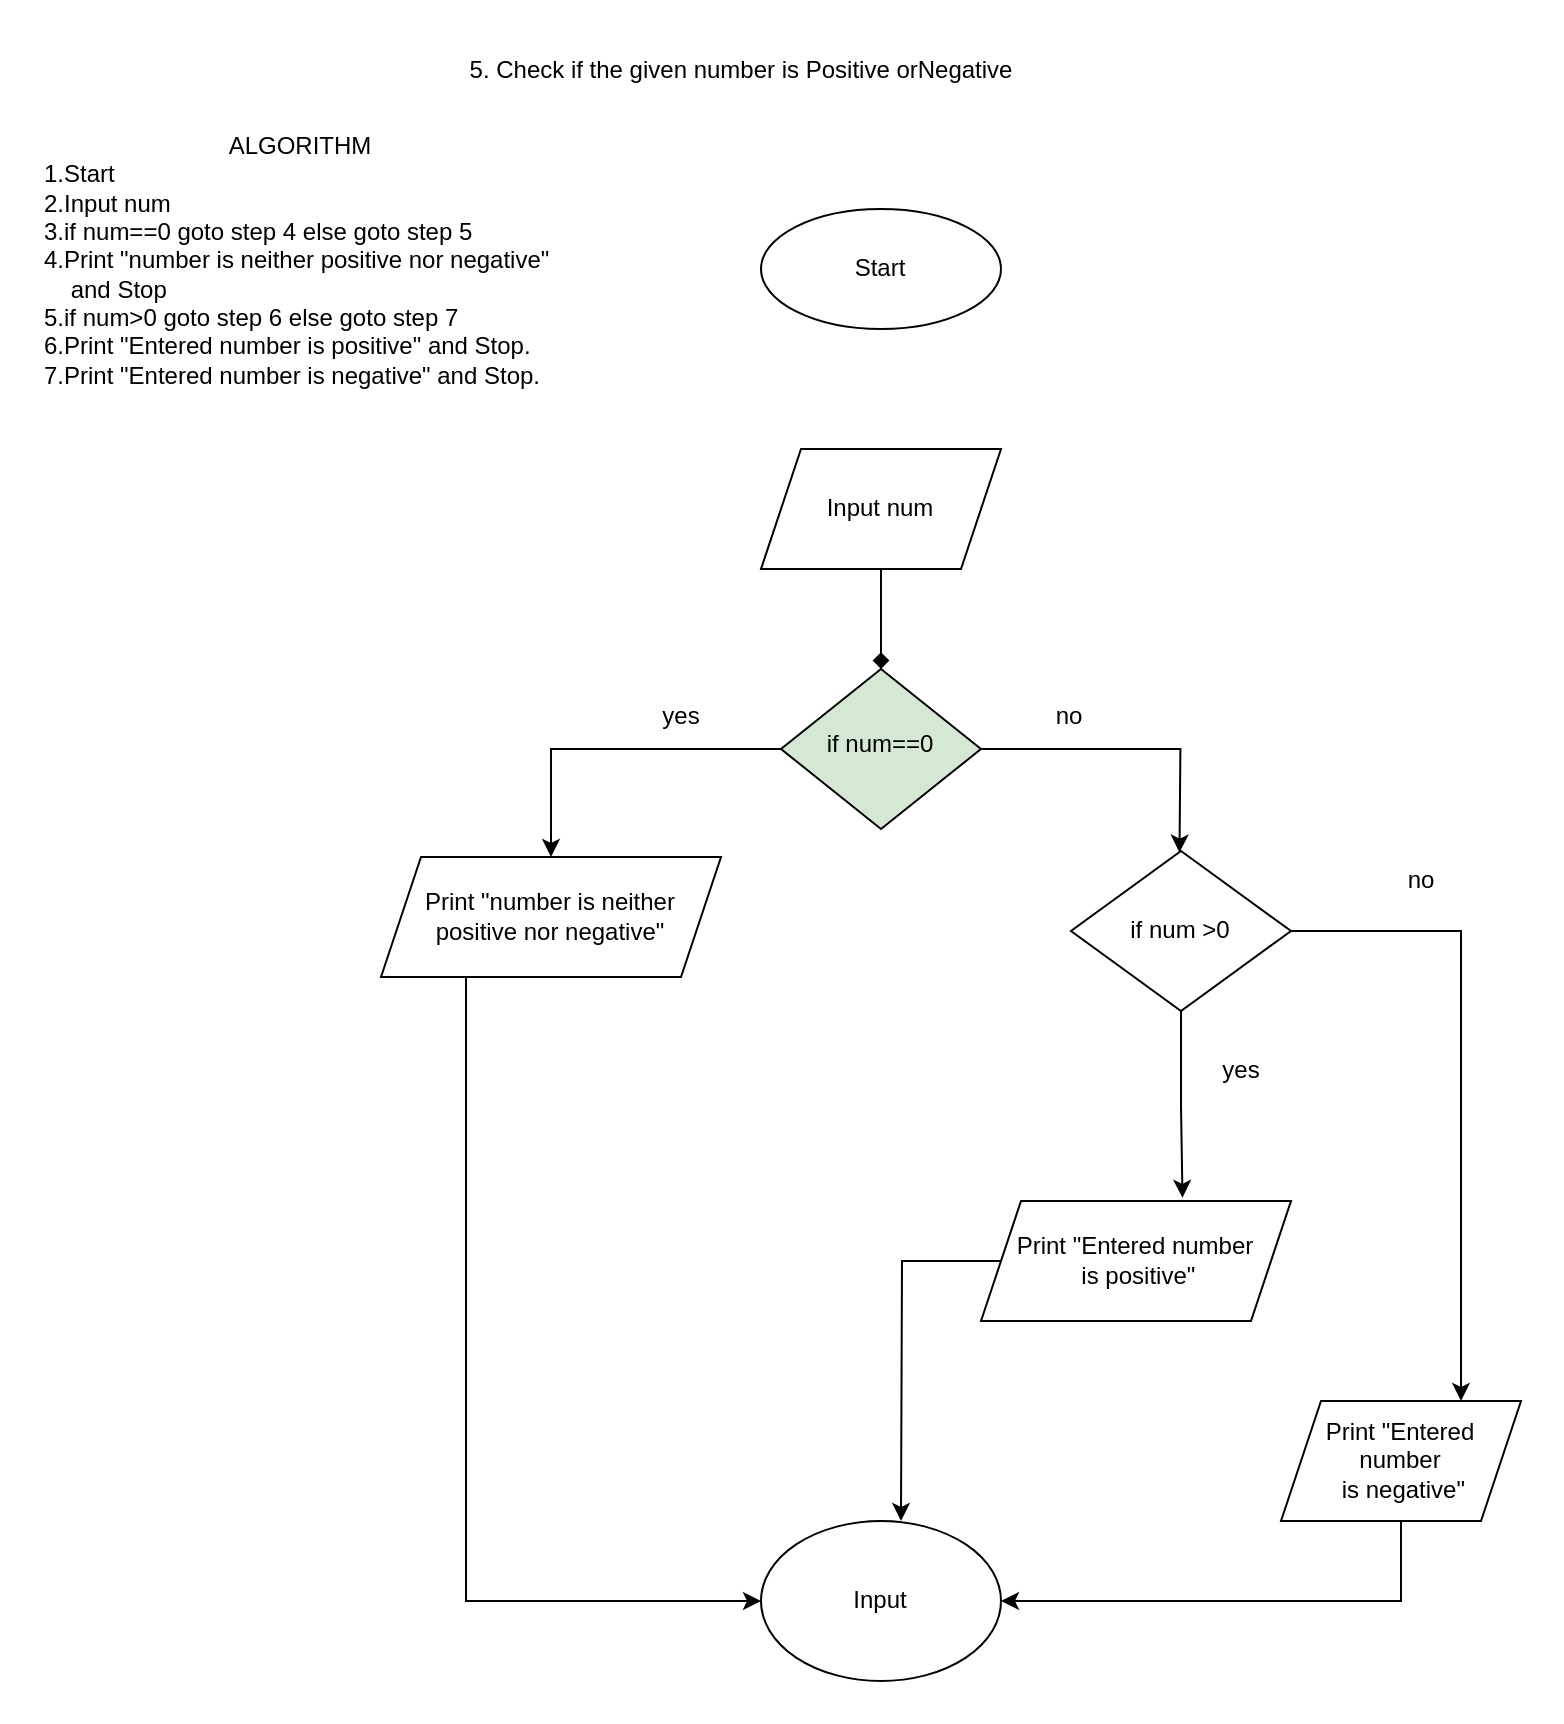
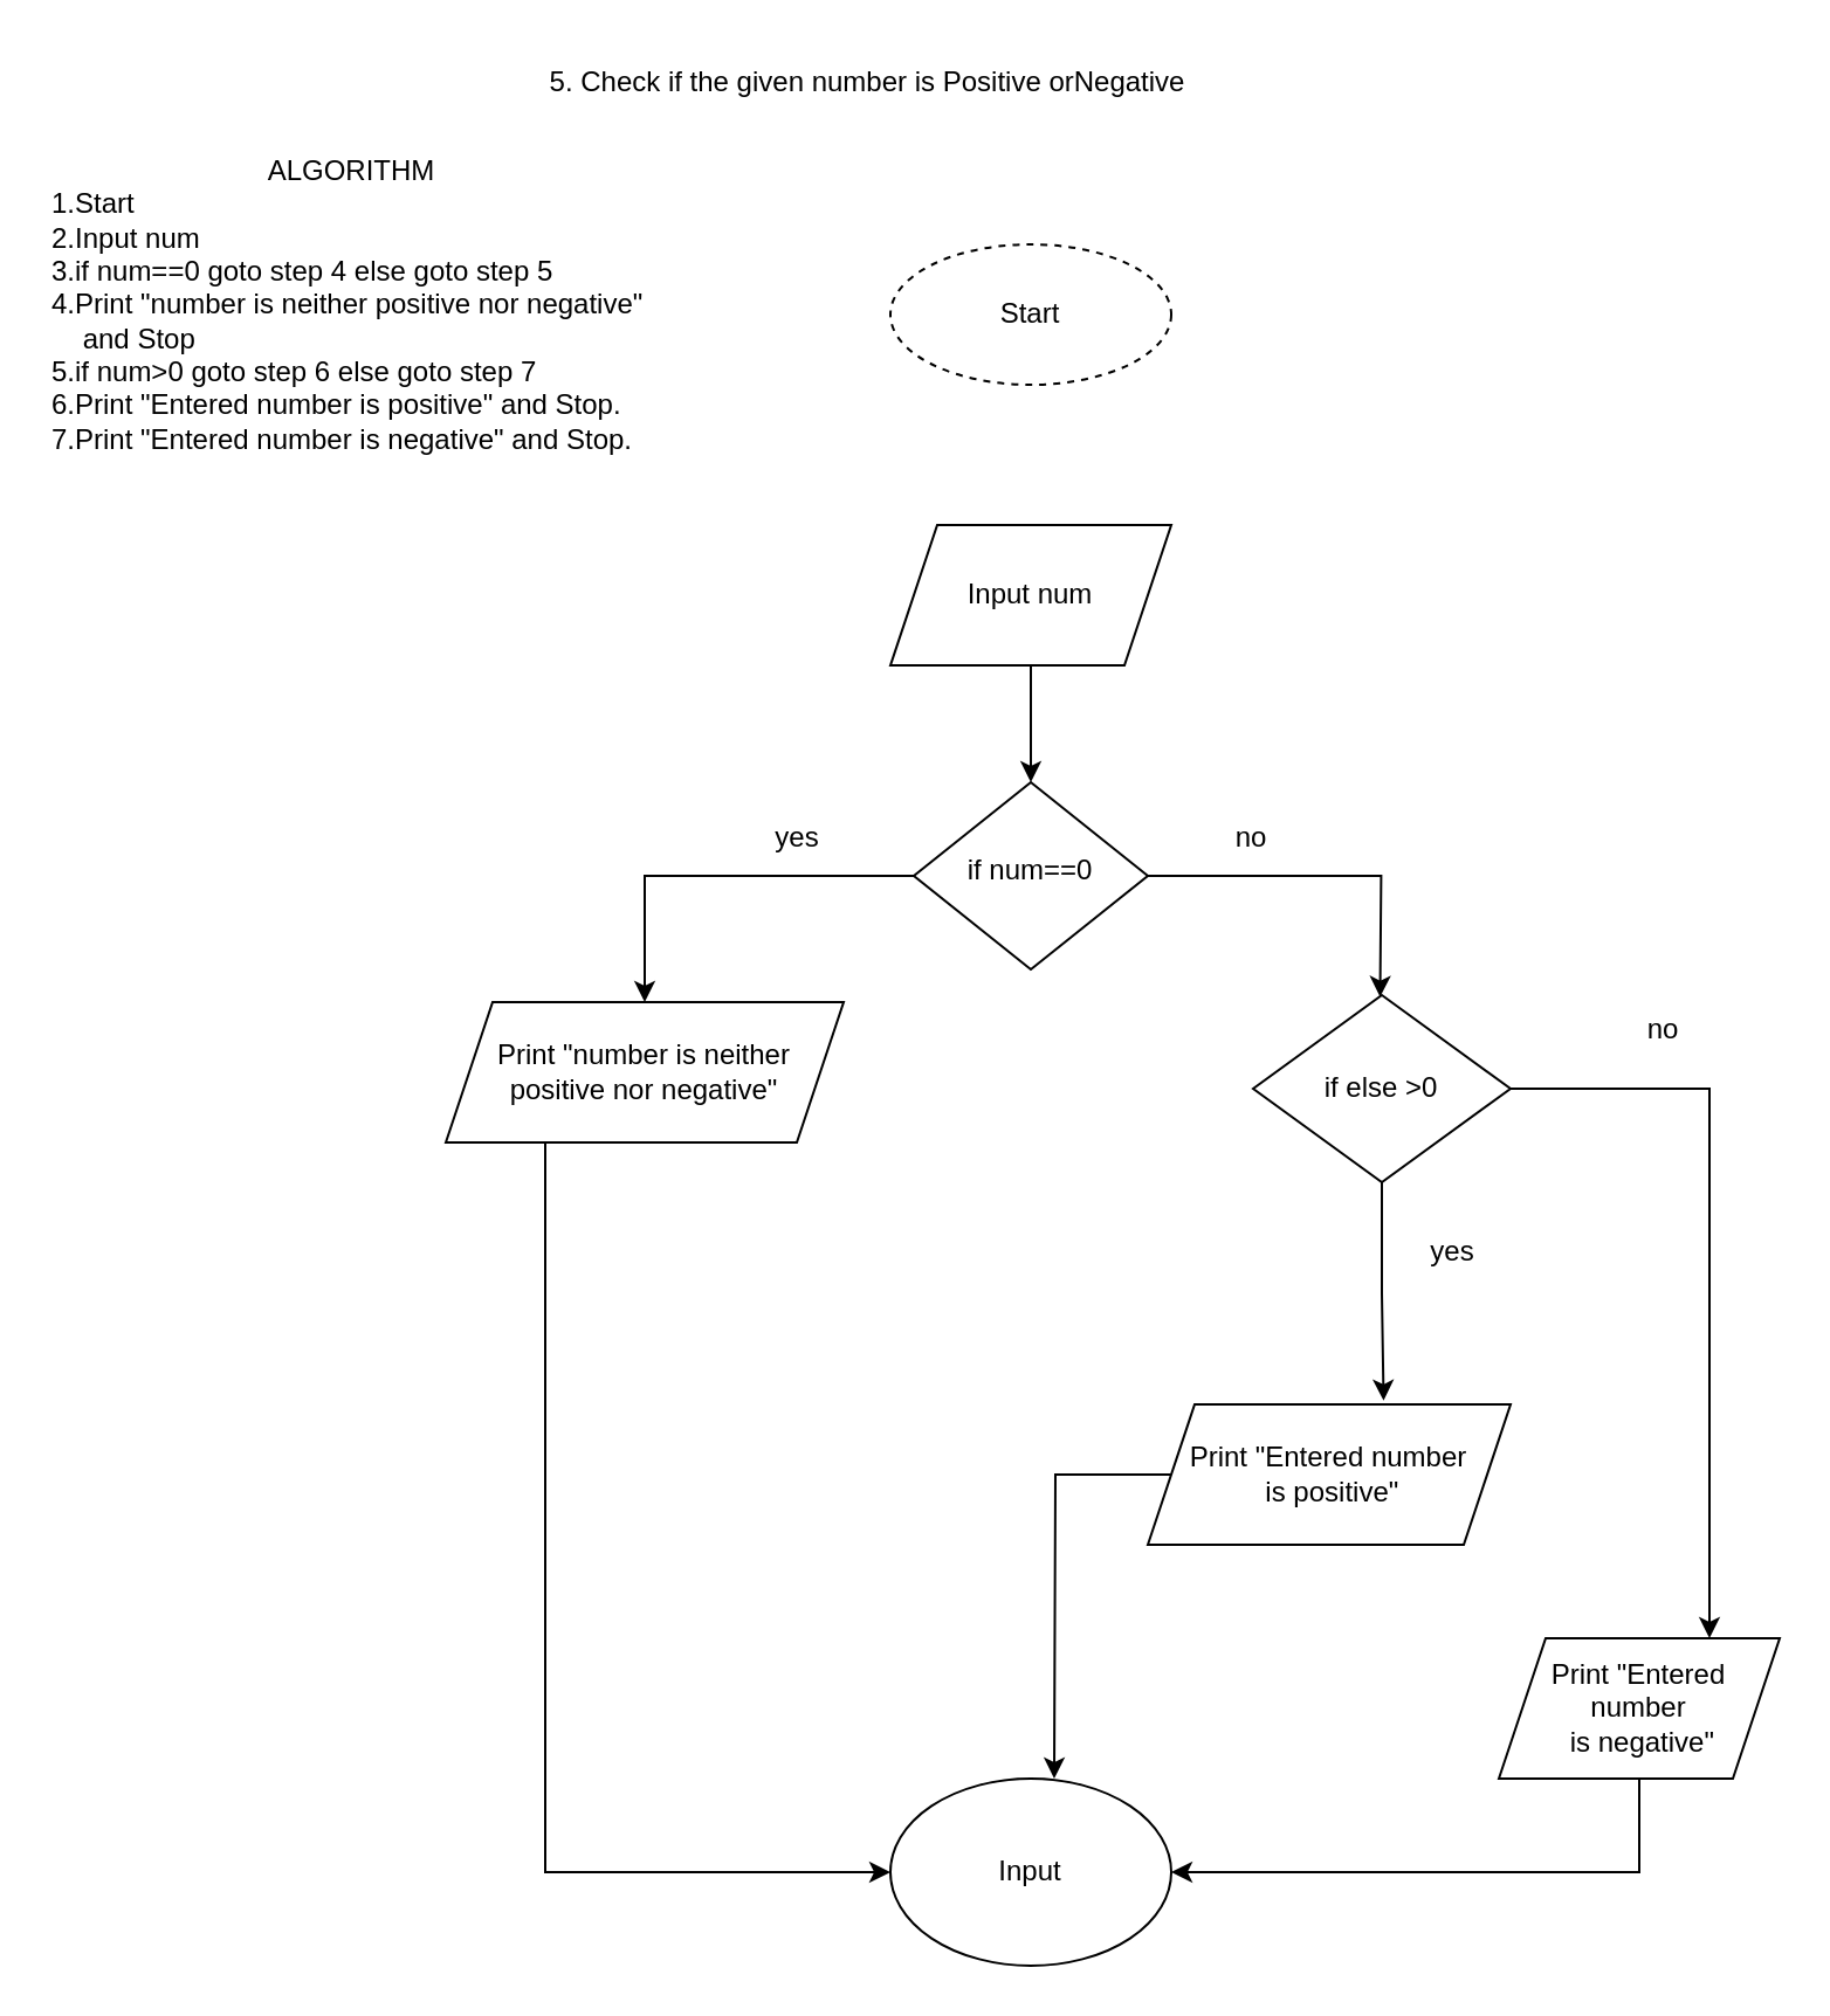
- <mxCell id="5" value="Start" style="ellipse;whiteSpace=wrap;html=1;rounded=1;glass=0;strokeWidth=1;shadow=0;" parent="1" vertex="1"><mxGeometry x="380" y="104" width="120" height="60" as="geometry" /></mxCell>
+ <mxCell id="5" value="Start" style="ellipse;whiteSpace=wrap;html=1;rounded=1;glass=0;strokeWidth=1;shadow=0;dashed=1;" parent="1" vertex="1"><mxGeometry x="380" y="104" width="120" height="60" as="geometry" /></mxCell>
- <mxCell id="6" value="" style="edgeStyle=orthogonalEdgeStyle;rounded=0;orthogonalLoop=1;jettySize=auto;html=1;entryX=0.5;entryY=0;entryDx=0;entryDy=0;endArrow=diamond;" parent="1" source="7" target="4" edge="1"><mxGeometry relative="1" as="geometry"><mxPoint x="440" y="334" as="targetPoint" /></mxGeometry></mxCell>
+ <mxCell id="6" value="" style="edgeStyle=orthogonalEdgeStyle;rounded=0;orthogonalLoop=1;jettySize=auto;html=1;entryX=0.5;entryY=0;entryDx=0;entryDy=0;" parent="1" source="7" target="4" edge="1"><mxGeometry relative="1" as="geometry"><mxPoint x="440" y="334" as="targetPoint" /></mxGeometry></mxCell>
- <mxCell id="4" value="if num==0" style="rhombus;whiteSpace=wrap;html=1;shadow=0;fontFamily=Helvetica;fontSize=12;align=center;strokeWidth=1;spacing=6;spacingTop=-4;fillColor=#d5e8d4;" parent="1" vertex="1"><mxGeometry x="390" y="334" width="100" height="80" as="geometry" /></mxCell>
+ <mxCell id="4" value="if num==0" style="rhombus;whiteSpace=wrap;html=1;shadow=0;fontFamily=Helvetica;fontSize=12;align=center;strokeWidth=1;spacing=6;spacingTop=-4;" parent="1" vertex="1"><mxGeometry x="390" y="334" width="100" height="80" as="geometry" /></mxCell>
- <mxCell id="16" value="if num &amp;gt;0" style="rhombus;whiteSpace=wrap;html=1;" parent="1" vertex="1"><mxGeometry x="535" y="425" width="110" height="80" as="geometry" /></mxCell>
+ <mxCell id="16" value="if else &amp;gt;0" style="rhombus;whiteSpace=wrap;html=1;" parent="1" vertex="1"><mxGeometry x="535" y="425" width="110" height="80" as="geometry" /></mxCell>
